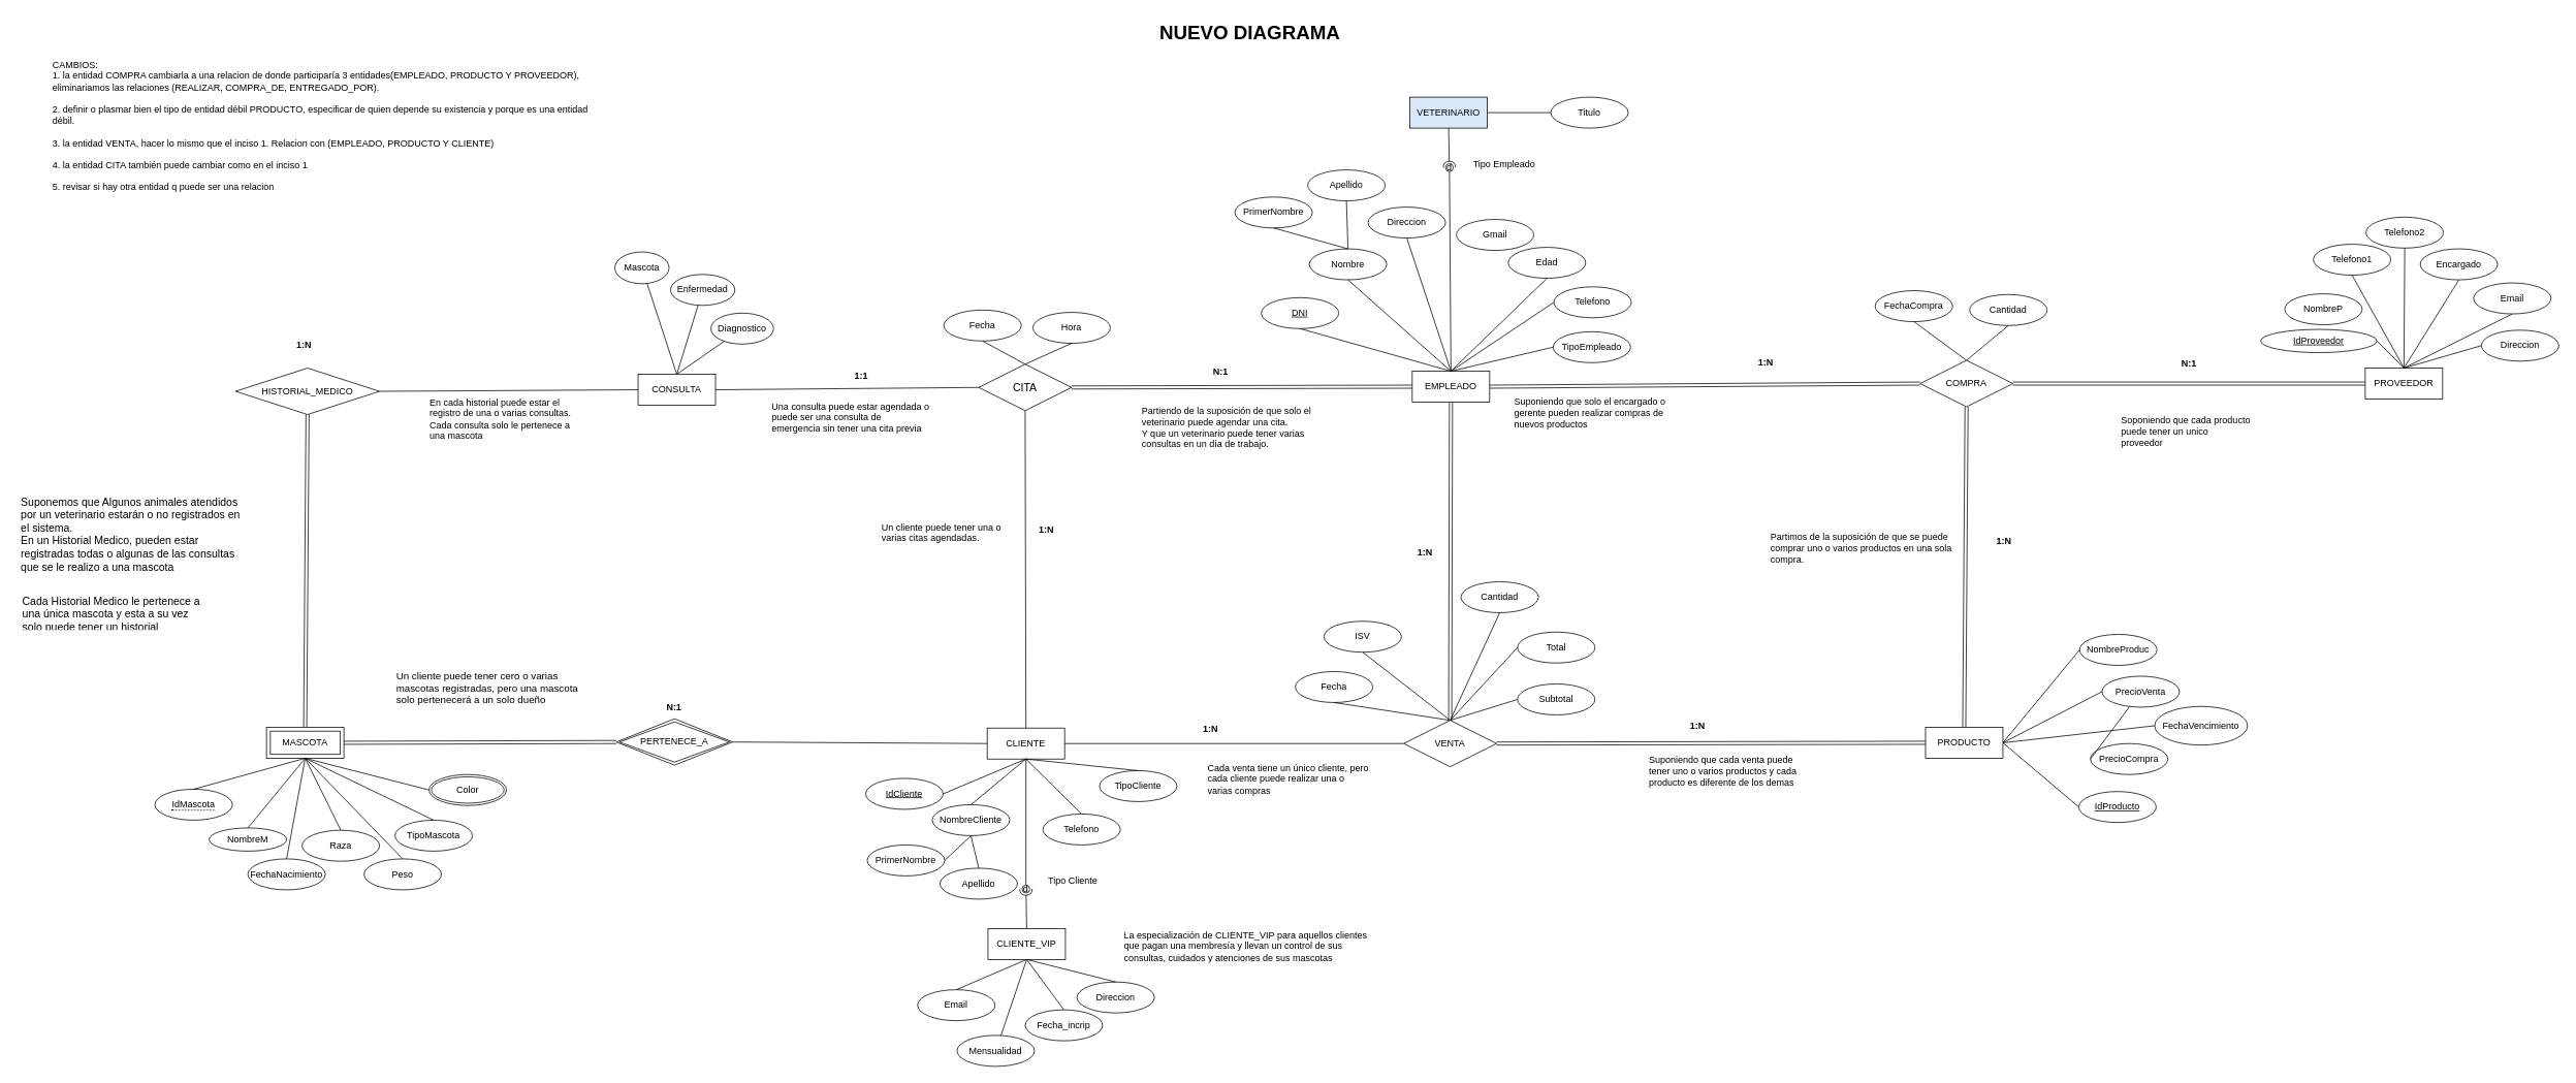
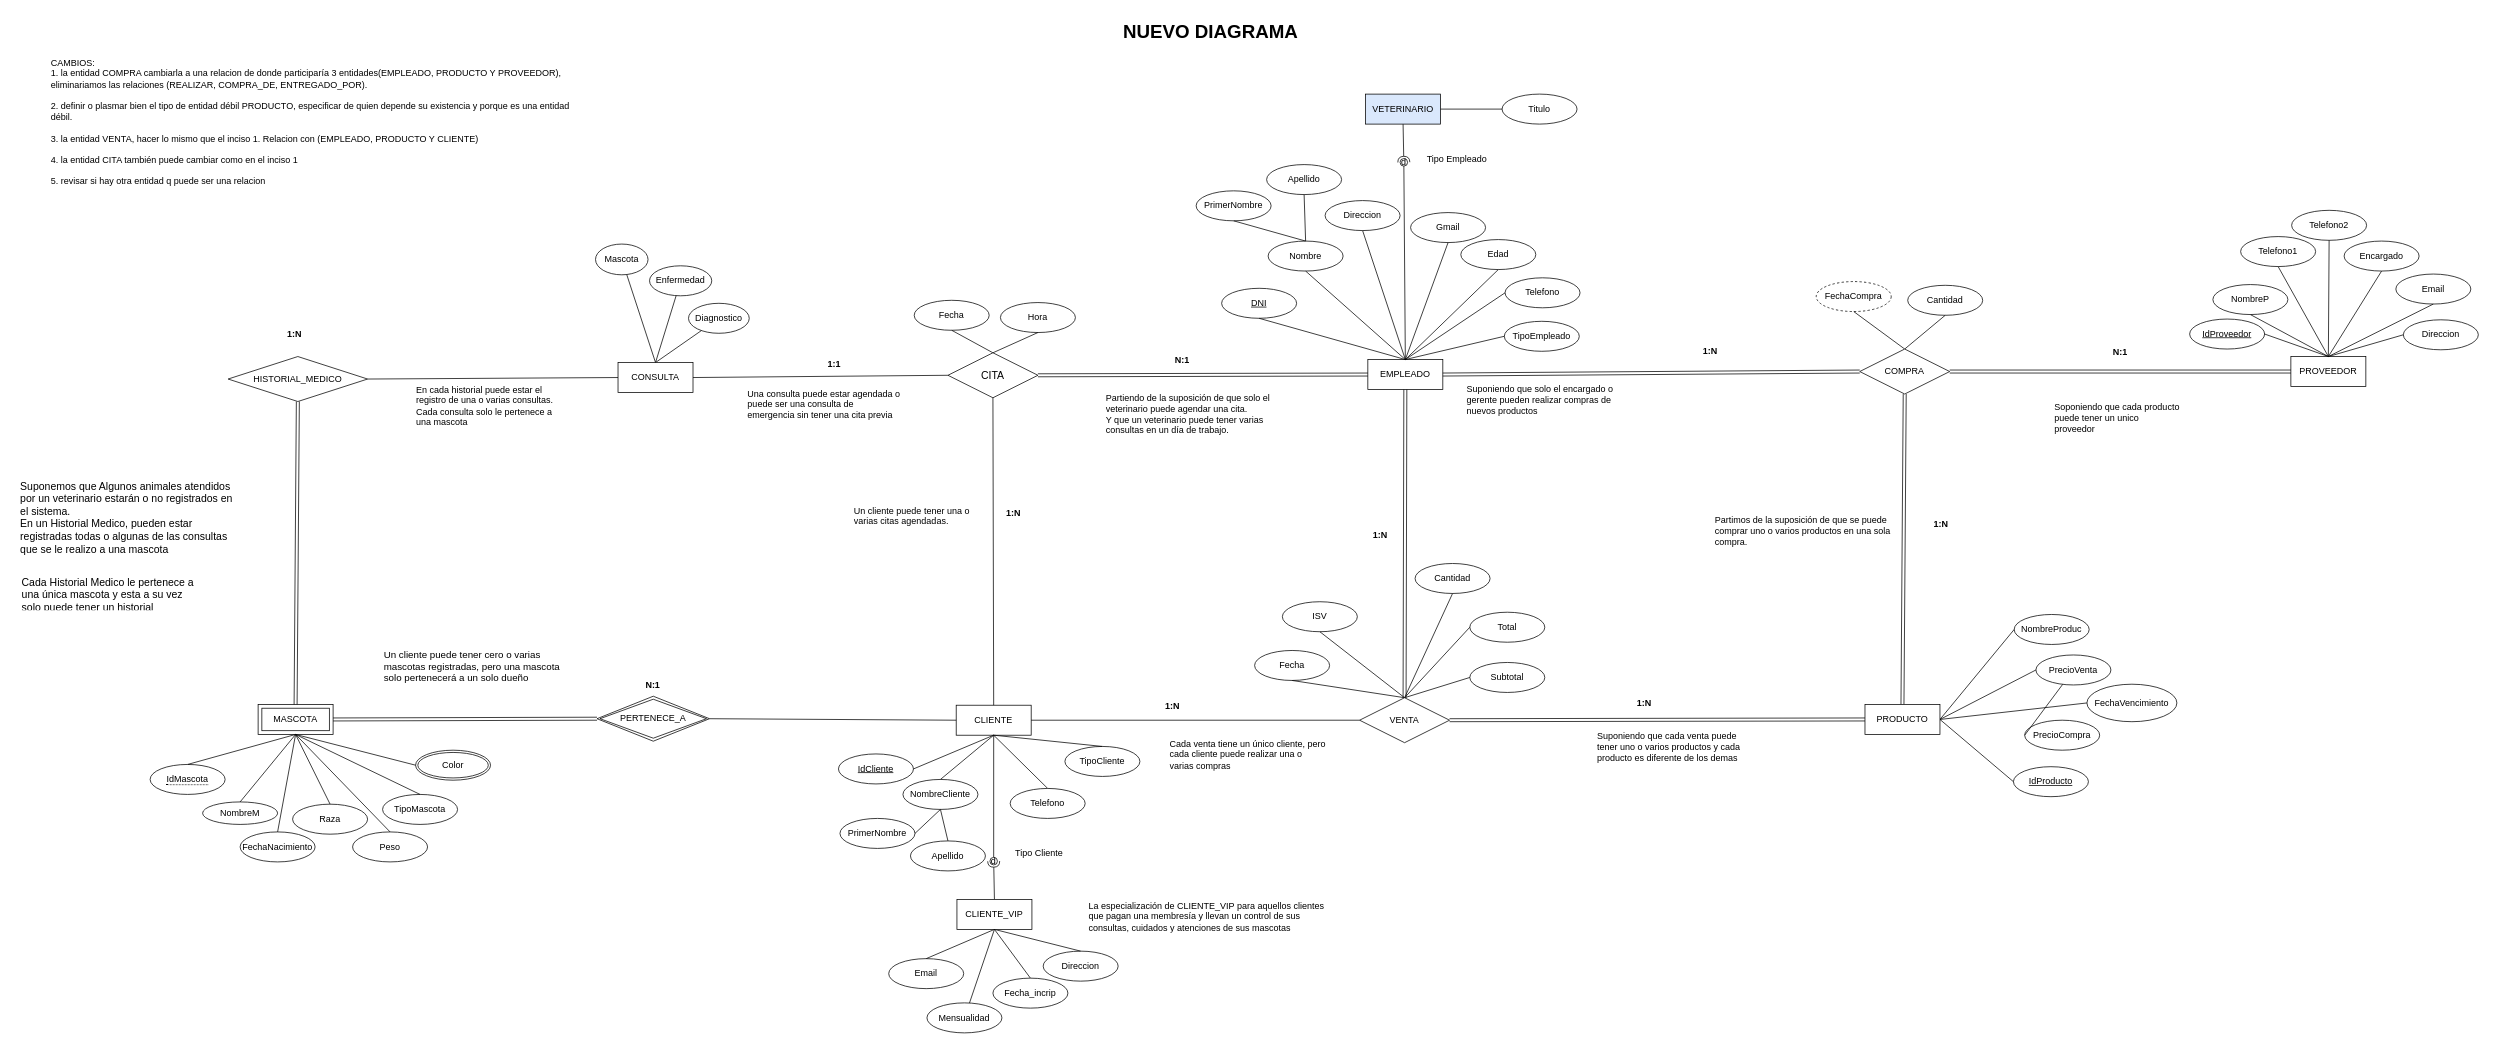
- <mxCell id="71" value="FechaCompra" style="ellipse;whiteSpace=wrap;html=1;align=center;" parent="1" vertex="1"><mxGeometry x="2421" y="375" width="100" height="40" as="geometry" /></mxCell>
+ <mxCell id="71" value="FechaCompra" style="ellipse;whiteSpace=wrap;html=1;align=center;dashed=1;" parent="1" vertex="1"><mxGeometry x="2421" y="375" width="100" height="40" as="geometry" /></mxCell>
+ <mxCell id="18" value="" style="endArrow=none;html=1;rounded=0;exitX=0.5;exitY=0;exitDx=0;exitDy=0;entryX=0.5;entryY=1;entryDx=0;entryDy=0;" parent="1" source="2" target="17" edge="1"><mxGeometry relative="1" as="geometry"><mxPoint x="2176" y="549" as="sourcePoint" /><mxPoint x="2336" y="549" as="targetPoint" /></mxGeometry></mxCell>
- <mxCell id="50" value="IdProveedor" style="ellipse;whiteSpace=wrap;html=1;align=center;fontStyle=4;" parent="1" vertex="1"><mxGeometry x="2919" y="425" width="150" height="30" as="geometry" /></mxCell>
+ <mxCell id="50" value="IdProveedor" style="ellipse;whiteSpace=wrap;html=1;align=center;fontStyle=4;" parent="1" vertex="1"><mxGeometry x="2919" y="425" width="100" height="40" as="geometry" /></mxCell>
+ <mxCell id="56" value="" style="endArrow=none;html=1;rounded=0;exitX=0.5;exitY=1;exitDx=0;exitDy=0;entryX=0.5;entryY=0;entryDx=0;entryDy=0;" parent="1" source="51" target="49" edge="1"><mxGeometry relative="1" as="geometry"><mxPoint x="3023.5" y="597" as="sourcePoint" /><mxPoint x="3183.5" y="597" as="targetPoint" /></mxGeometry></mxCell>
